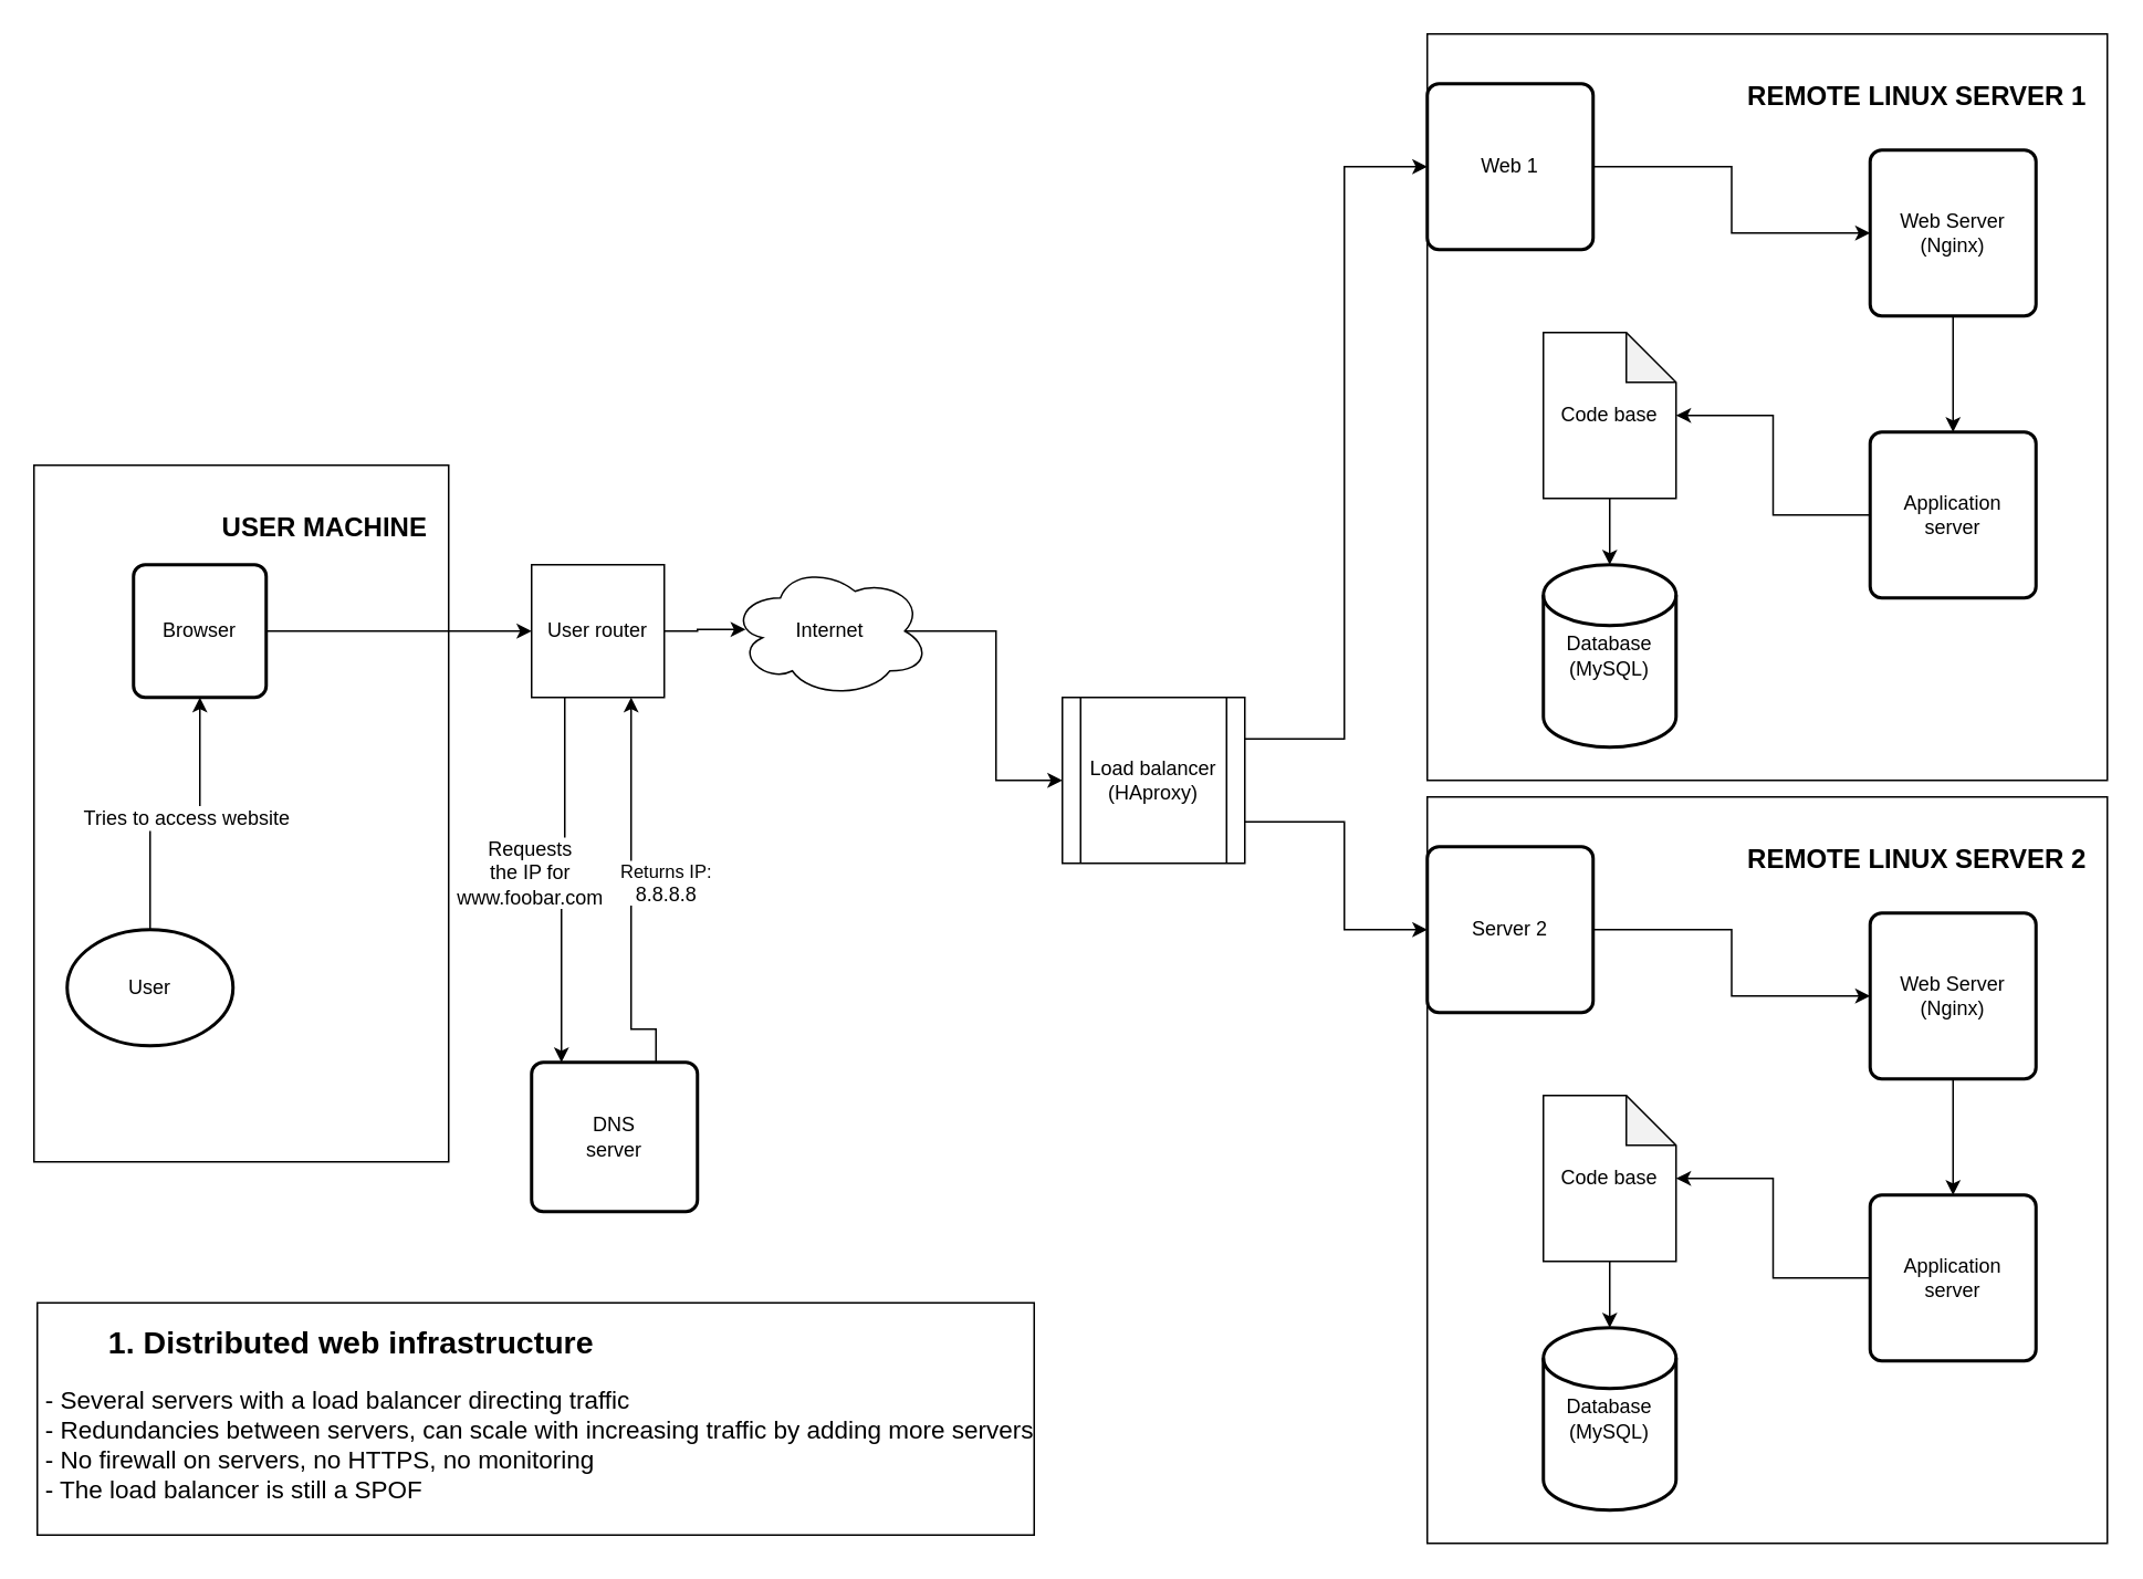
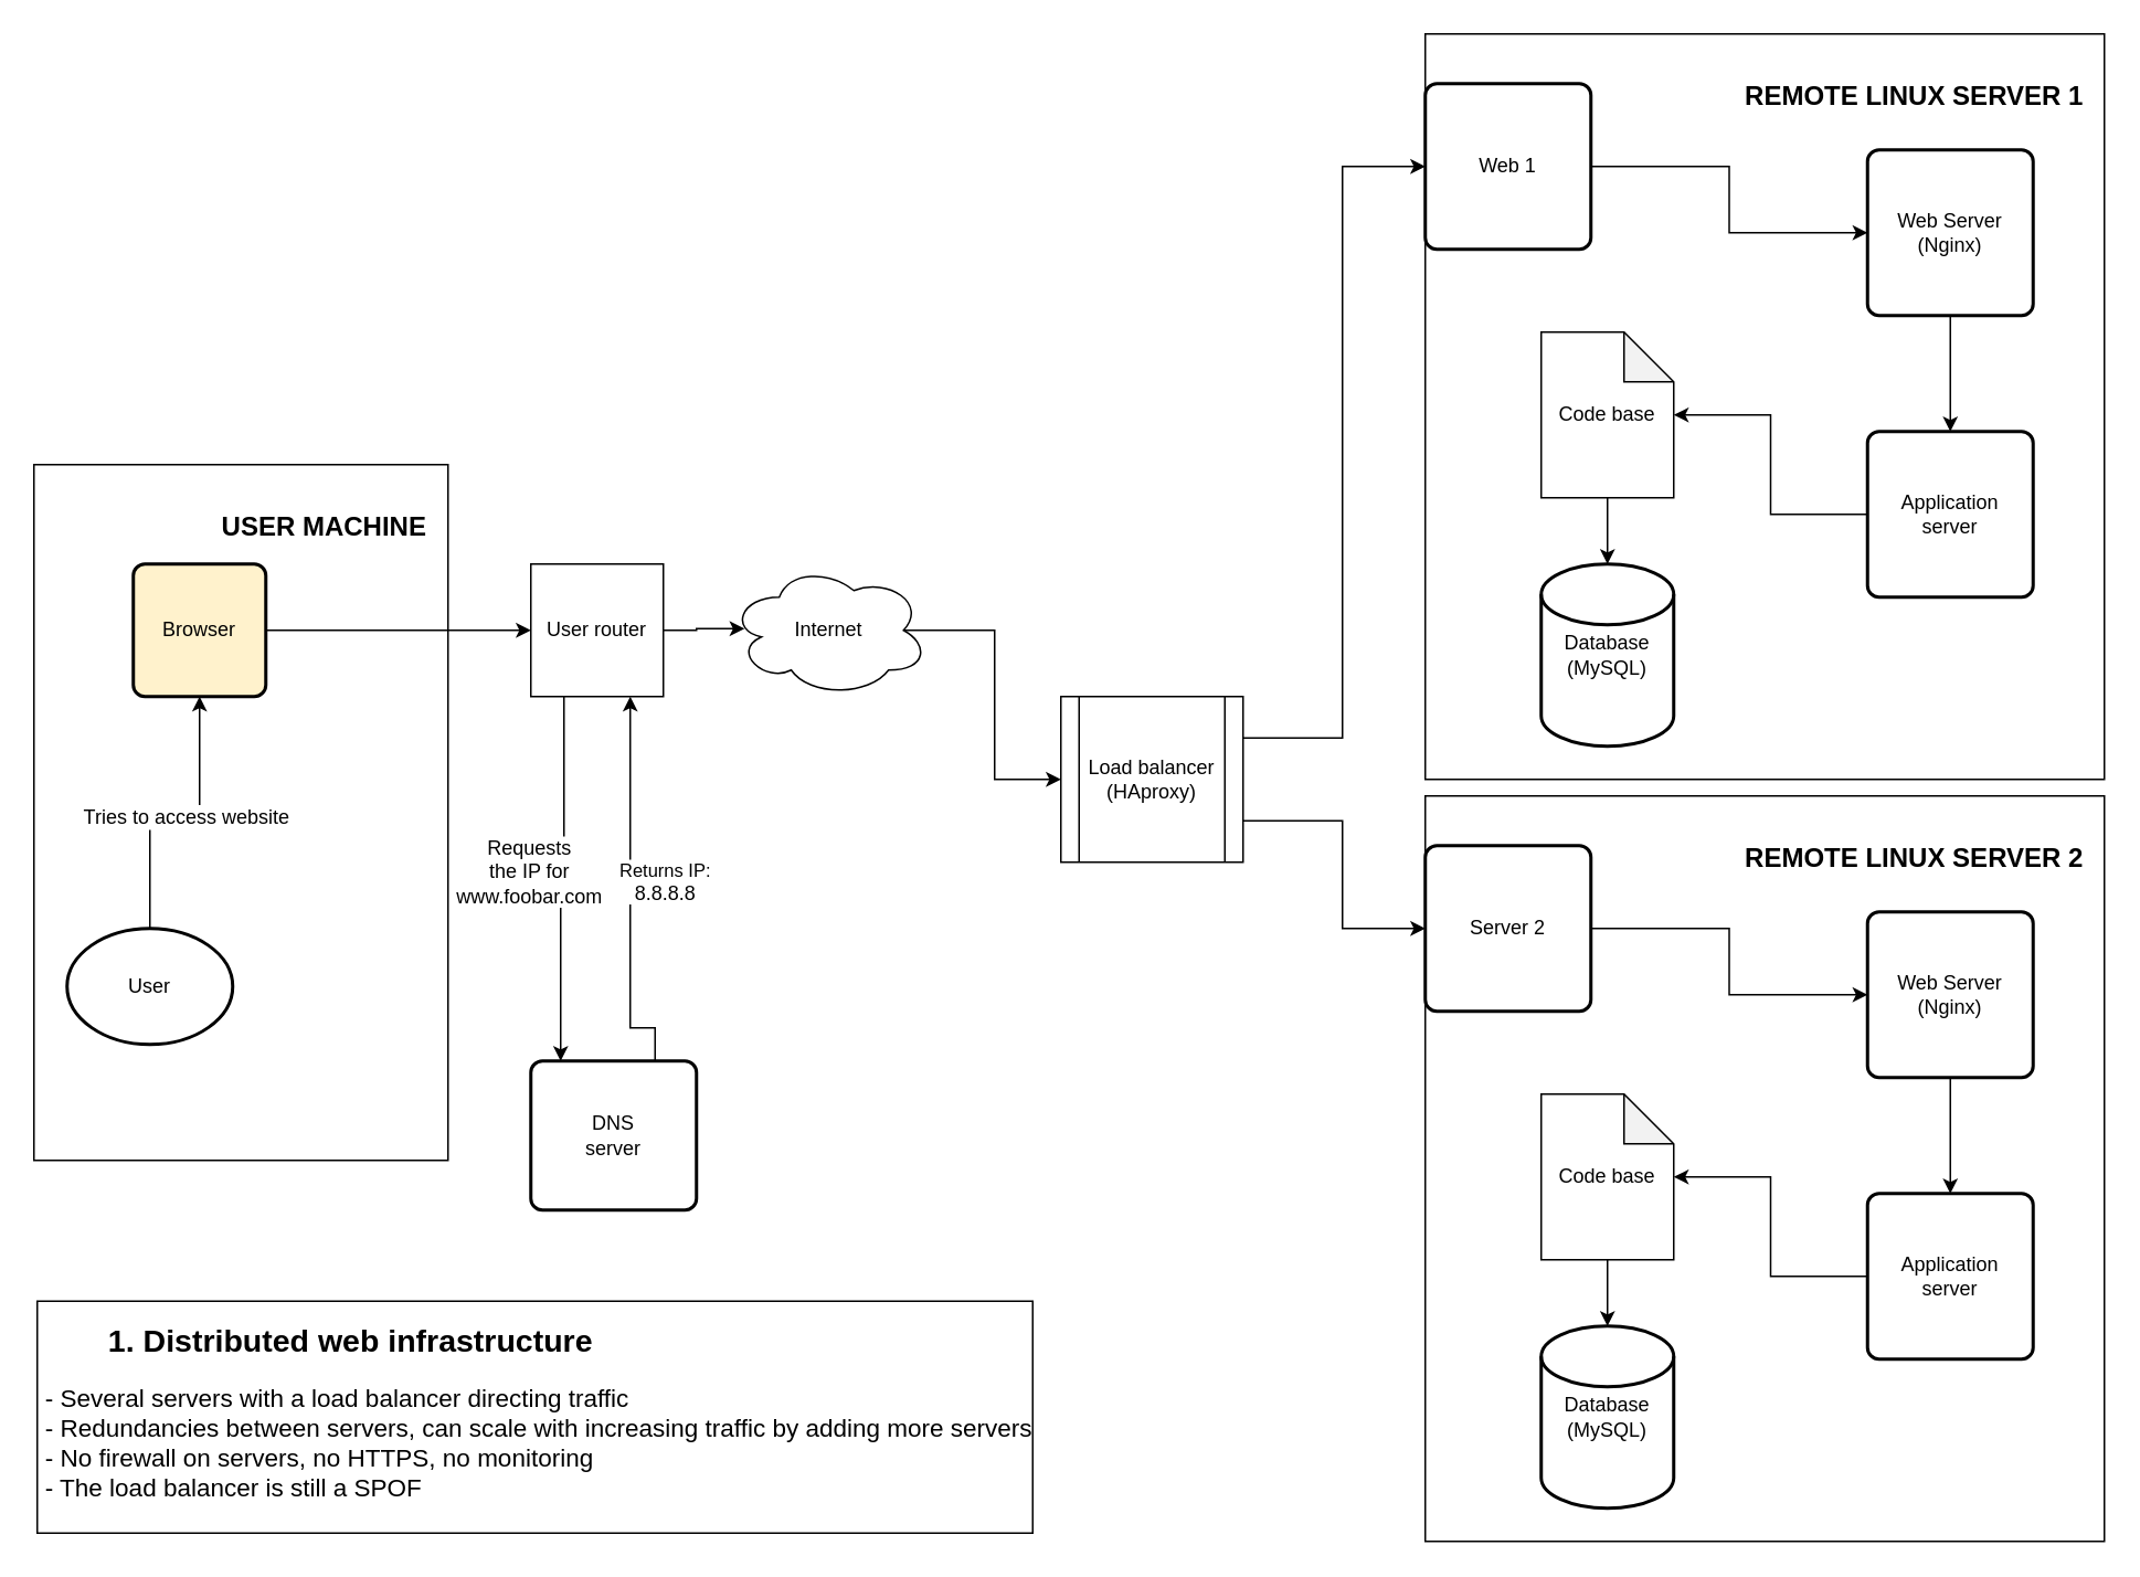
- <mxCell id="11" value="Browser" style="rounded=1;whiteSpace=wrap;html=1;absoluteArcSize=1;arcSize=14;strokeWidth=2;" parent="1" vertex="1"><mxGeometry x="80" y="340" width="80" height="80" as="geometry" /></mxCell>
+ <mxCell id="11" value="Browser" style="rounded=1;whiteSpace=wrap;html=1;absoluteArcSize=1;arcSize=14;strokeWidth=2;fillColor=#fff2cc;" parent="1" vertex="1"><mxGeometry x="80" y="340" width="80" height="80" as="geometry" /></mxCell>
